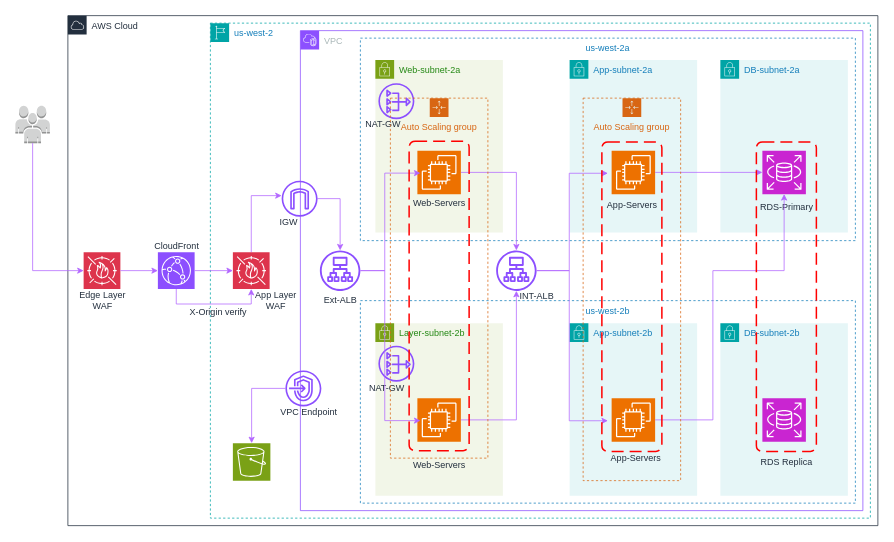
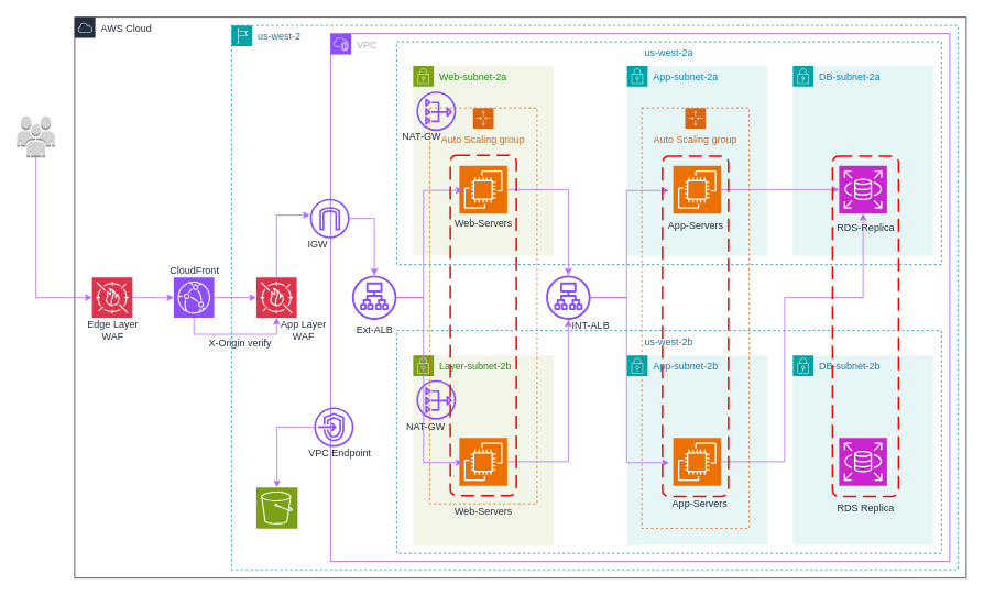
- <mxCell id="26" value="RDS-Primary" style="text;html=1;align=center;verticalAlign=middle;resizable=0;points=[];autosize=1;strokeColor=none;fillColor=none;fontFamily=Helvetica;fontSize=12;fontColor=#232F3E;fontStyle=0;" parent="4" vertex="1"><mxGeometry x="603" y="221" width="90" height="30" as="geometry" /></mxCell>
+ <mxCell id="26" value="RDS-Replica" style="text;html=1;align=center;verticalAlign=middle;resizable=0;points=[];autosize=1;strokeColor=none;fillColor=none;fontFamily=Helvetica;fontSize=12;fontColor=#232F3E;fontStyle=0;" parent="4" vertex="1"><mxGeometry x="603" y="221" width="90" height="30" as="geometry" /></mxCell>
